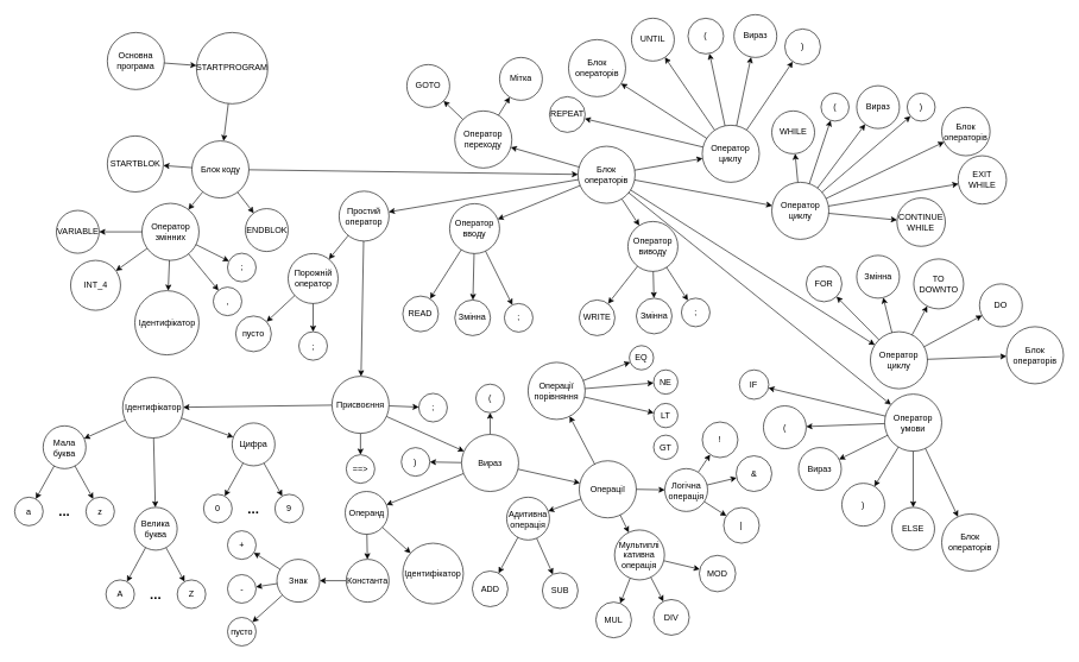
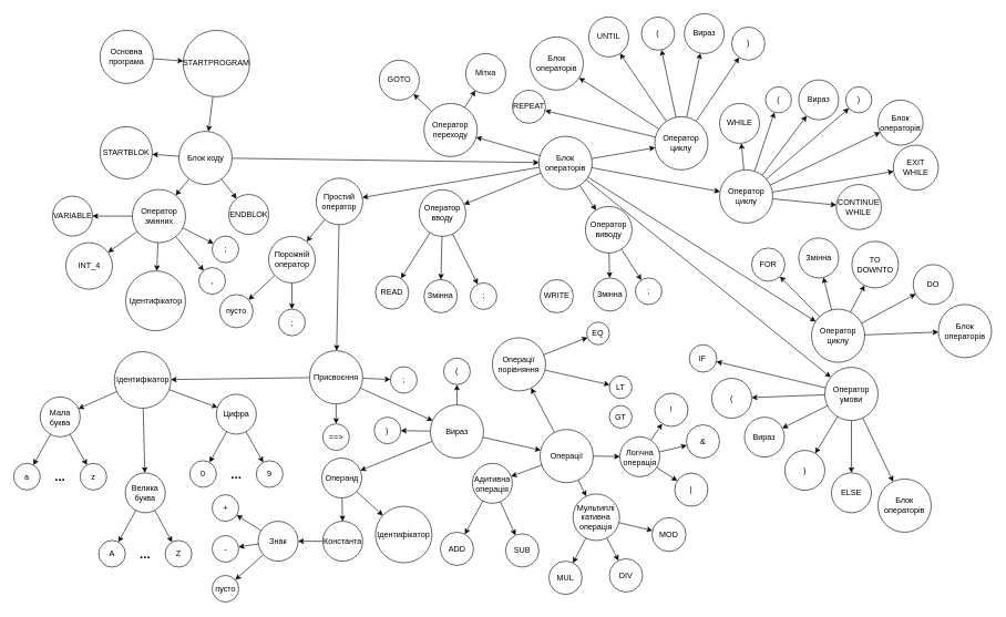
- <mxCell id="10" value="" style="endArrow=classic;html=1;" parent="1" source="4" target="7" edge="1"><mxGeometry width="50" height="50" relative="1" as="geometry"><mxPoint x="925" y="868" as="sourcePoint" /><mxPoint x="975" y="818" as="targetPoint" /></mxGeometry></mxCell>
- <mxCell id="179" value="NE" style="ellipse;whiteSpace=wrap;html=1;aspect=fixed;" parent="1" vertex="1"><mxGeometry x="916" y="518" width="34" height="34" as="geometry" /></mxCell>
- <mxCell id="182" style="edgeStyle=none;rounded=0;orthogonalLoop=1;jettySize=auto;html=1;" parent="1" source="187" target="179" edge="1"><mxGeometry relative="1" as="geometry"><mxPoint x="940.895" y="576.152" as="sourcePoint" /><mxPoint x="1061.75" y="705.5" as="targetPoint" /></mxGeometry></mxCell>
- <mxCell id="157" value="MUL" style="ellipse;whiteSpace=wrap;html=1;aspect=fixed;" parent="1" vertex="1"><mxGeometry x="835" y="843.62" width="50" height="50" as="geometry" /></mxCell>
+ <mxCell id="157" value="MUL" style="ellipse;whiteSpace=wrap;html=1;aspect=fixed;" parent="1" vertex="1"><mxGeometry x="825" y="843.62" width="50" height="50" as="geometry" /></mxCell>
